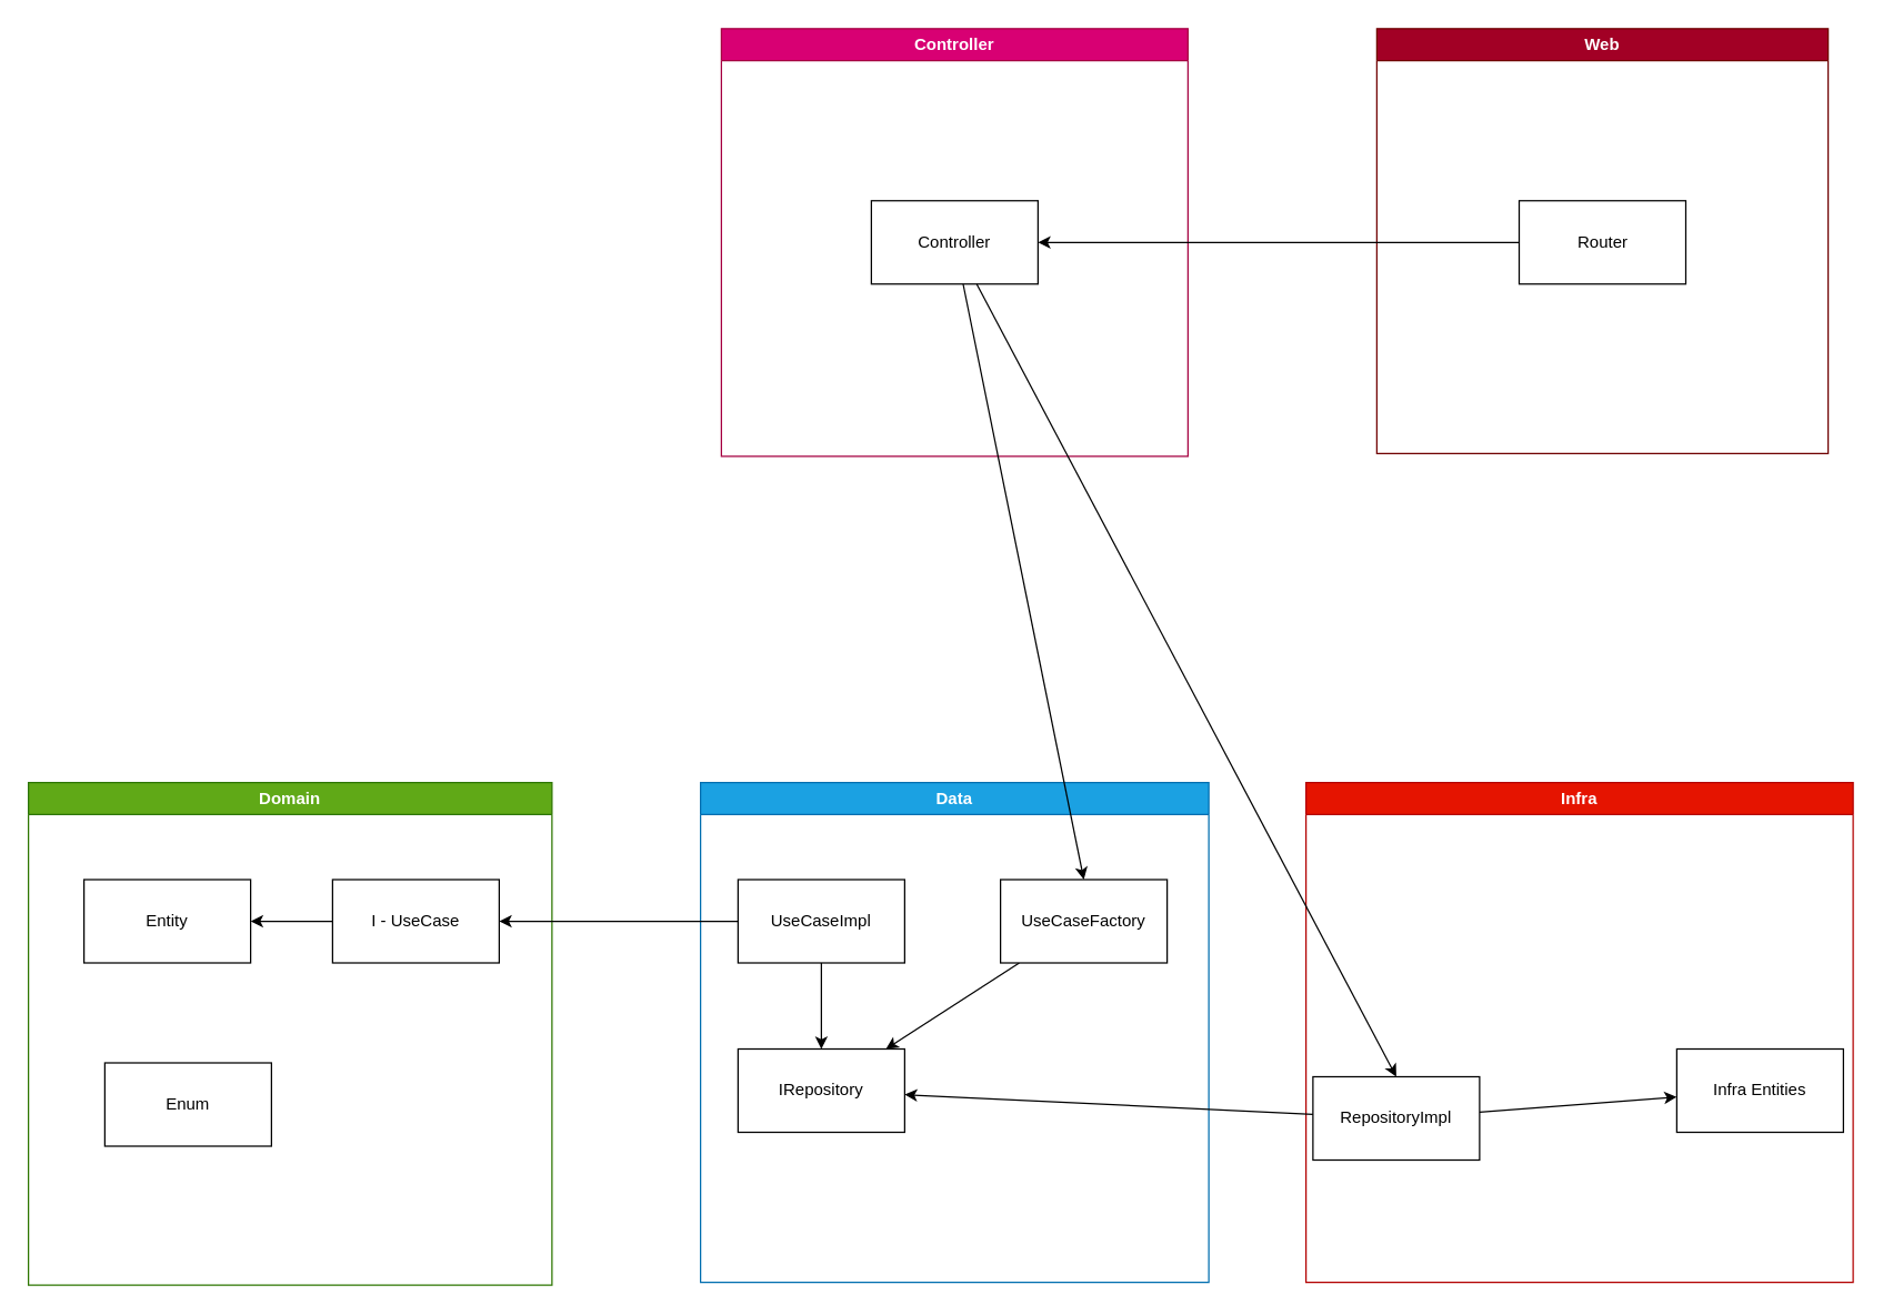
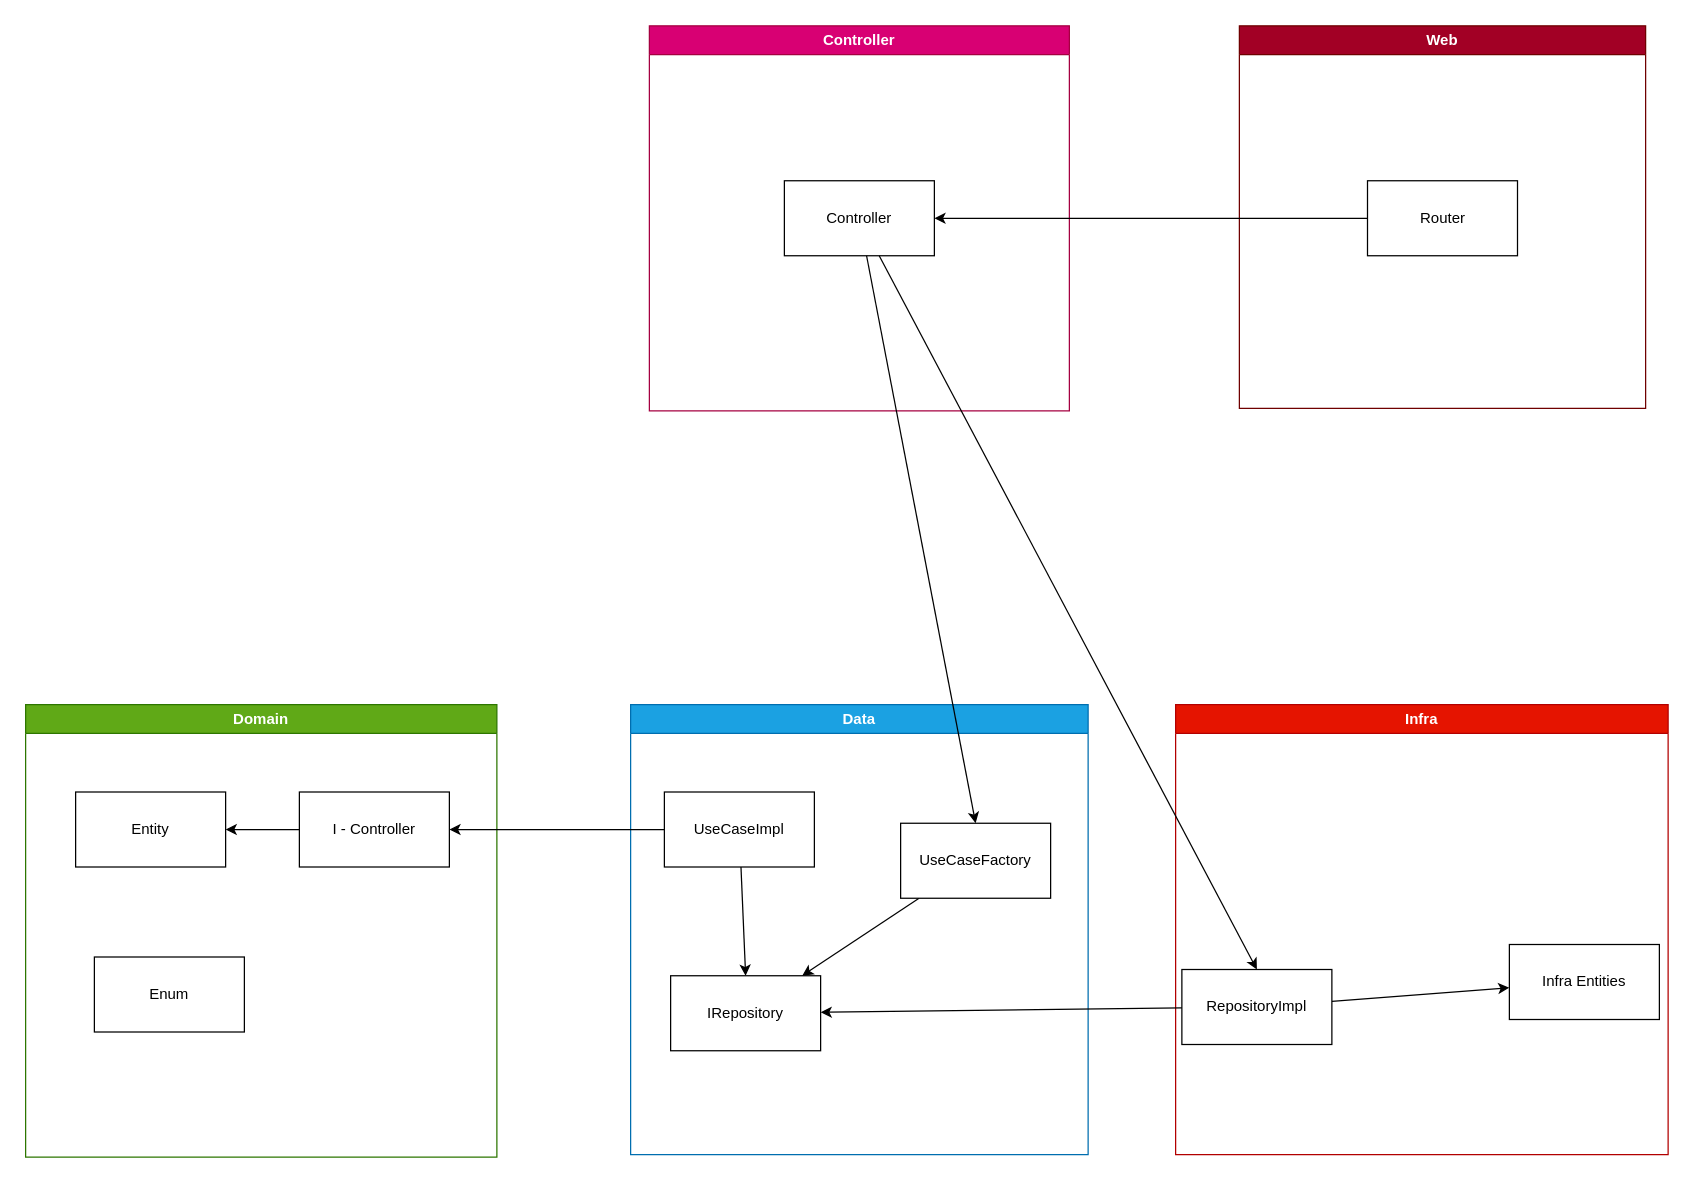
- <mxCell id="5" value="I - UseCase" style="whiteSpace=wrap;html=1;" parent="2" vertex="1"><mxGeometry x="219" y="70" width="120" height="60" as="geometry" /></mxCell>
+ <mxCell id="5" value="I - Controller" style="whiteSpace=wrap;html=1;" parent="2" vertex="1"><mxGeometry x="219" y="70" width="120" height="60" as="geometry" /></mxCell>
- <mxCell id="12" value="UseCaseFactory" style="whiteSpace=wrap;html=1;" parent="7" vertex="1"><mxGeometry x="216" y="70" width="120" height="60" as="geometry" /></mxCell>
+ <mxCell id="12" value="UseCaseFactory" style="whiteSpace=wrap;html=1;" parent="7" vertex="1"><mxGeometry x="216" y="95" width="120" height="60" as="geometry" /></mxCell>
- <mxCell id="10" value="IRepository" style="whiteSpace=wrap;html=1;" parent="7" vertex="1"><mxGeometry x="27" y="192" width="120" height="60" as="geometry" /></mxCell>
+ <mxCell id="10" value="IRepository" style="whiteSpace=wrap;html=1;" parent="7" vertex="1"><mxGeometry x="32" y="217" width="120" height="60" as="geometry" /></mxCell>
